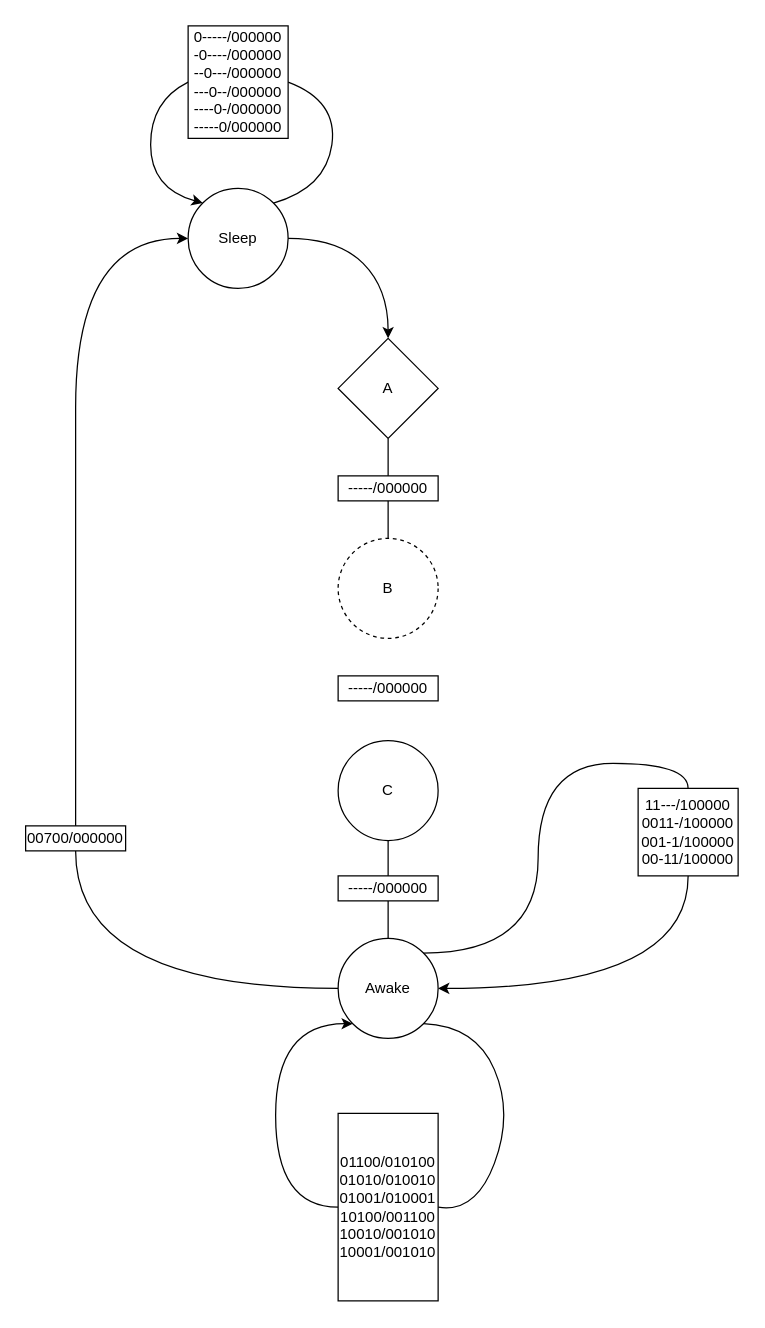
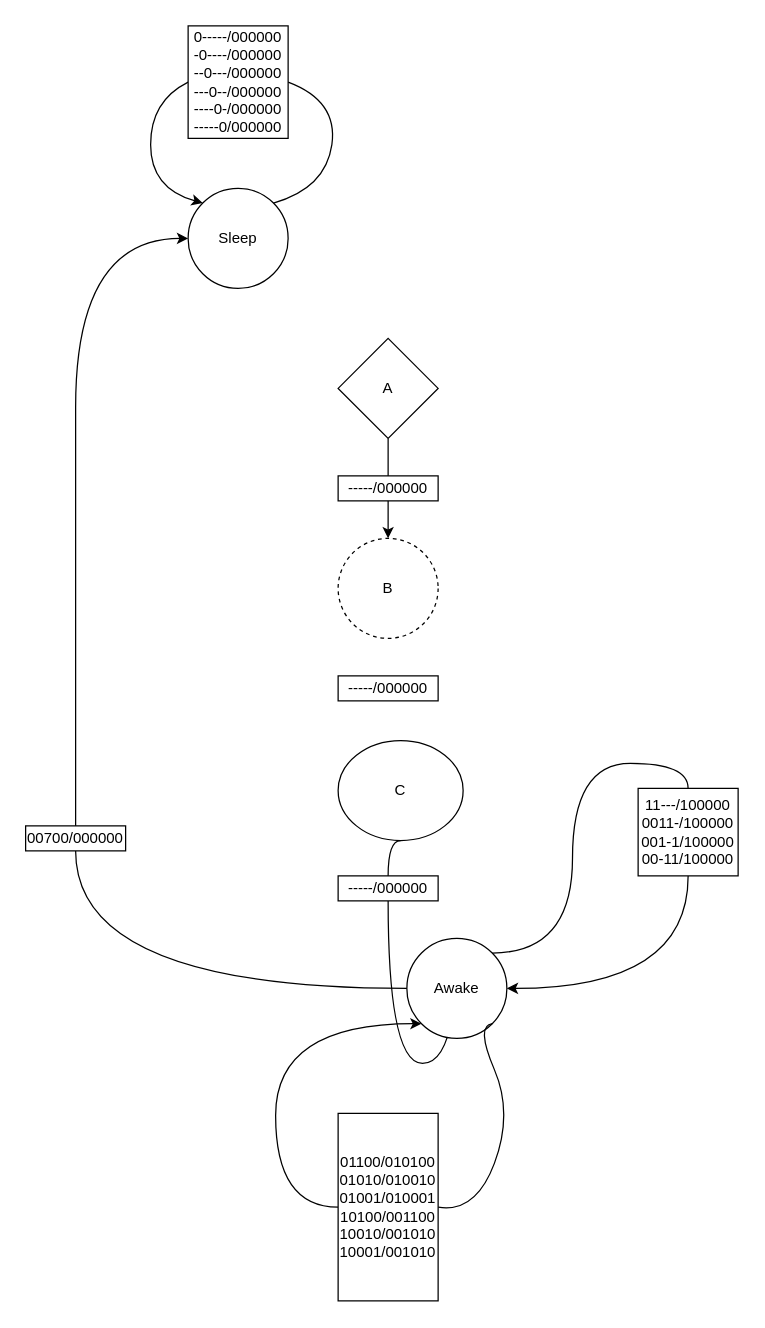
- <mxCell id="11" value="" style="curved=1;endArrow=classic;html=1;rounded=0;exitX=1;exitY=0.5;exitDx=0;exitDy=0;entryX=0.5;entryY=0;entryDx=0;entryDy=0;" edge="1" parent="1" source="2" target="5"><mxGeometry width="50" height="50" relative="1" as="geometry"><mxPoint x="430" y="500" as="sourcePoint" /><mxPoint x="480" y="450" as="targetPoint" /><Array as="points"><mxPoint x="270" y="190" /><mxPoint x="310" y="230" /></Array></mxGeometry></mxCell>
- <mxCell id="4" style="edgeStyle=orthogonalEdgeStyle;rounded=0;orthogonalLoop=1;jettySize=auto;html=1;exitX=0.5;exitY=1;exitDx=0;exitDy=0;entryX=0.5;entryY=0;entryDx=0;entryDy=0;endArrow=none;" edge="1" parent="1" source="5" target="6"><mxGeometry relative="1" as="geometry" /></mxCell>
+ <mxCell id="4" style="edgeStyle=orthogonalEdgeStyle;rounded=0;orthogonalLoop=1;jettySize=auto;html=1;exitX=0.5;exitY=1;exitDx=0;exitDy=0;entryX=0.5;entryY=0;entryDx=0;entryDy=0;" edge="1" parent="1" source="5" target="6"><mxGeometry relative="1" as="geometry" /></mxCell>
- <mxCell id="8" value="C" style="ellipse;whiteSpace=wrap;html=1;aspect=fixed;" vertex="1" parent="1"><mxGeometry x="270" y="591.72" width="80" height="80" as="geometry" /></mxCell>
+ <mxCell id="8" value="C" style="ellipse;whiteSpace=wrap;html=1;aspect=fixed;" vertex="1" parent="1"><mxGeometry x="270" y="591.72" width="100" height="80" as="geometry" /></mxCell>
- <mxCell id="13" value="Awake" style="ellipse;whiteSpace=wrap;html=1;" vertex="1" parent="1"><mxGeometry x="270" y="750" width="80" height="80" as="geometry" /></mxCell>
+ <mxCell id="13" value="Awake" style="ellipse;whiteSpace=wrap;html=1;" vertex="1" parent="1"><mxGeometry x="325" y="750" width="80" height="80" as="geometry" /></mxCell>
